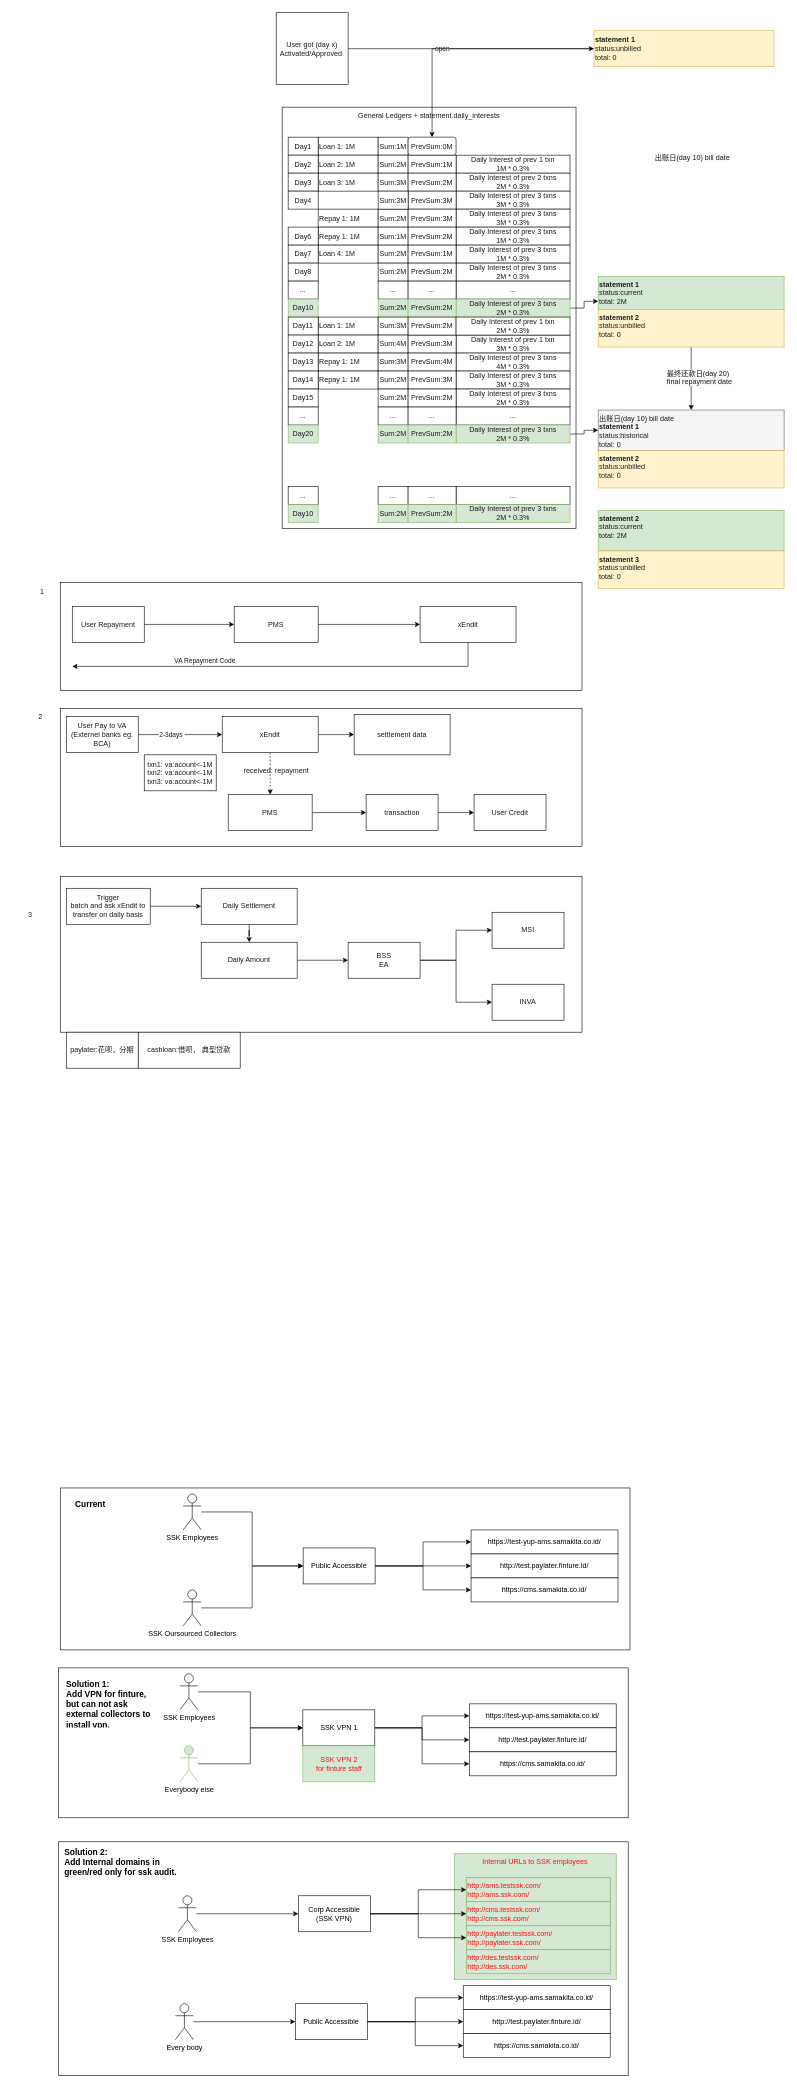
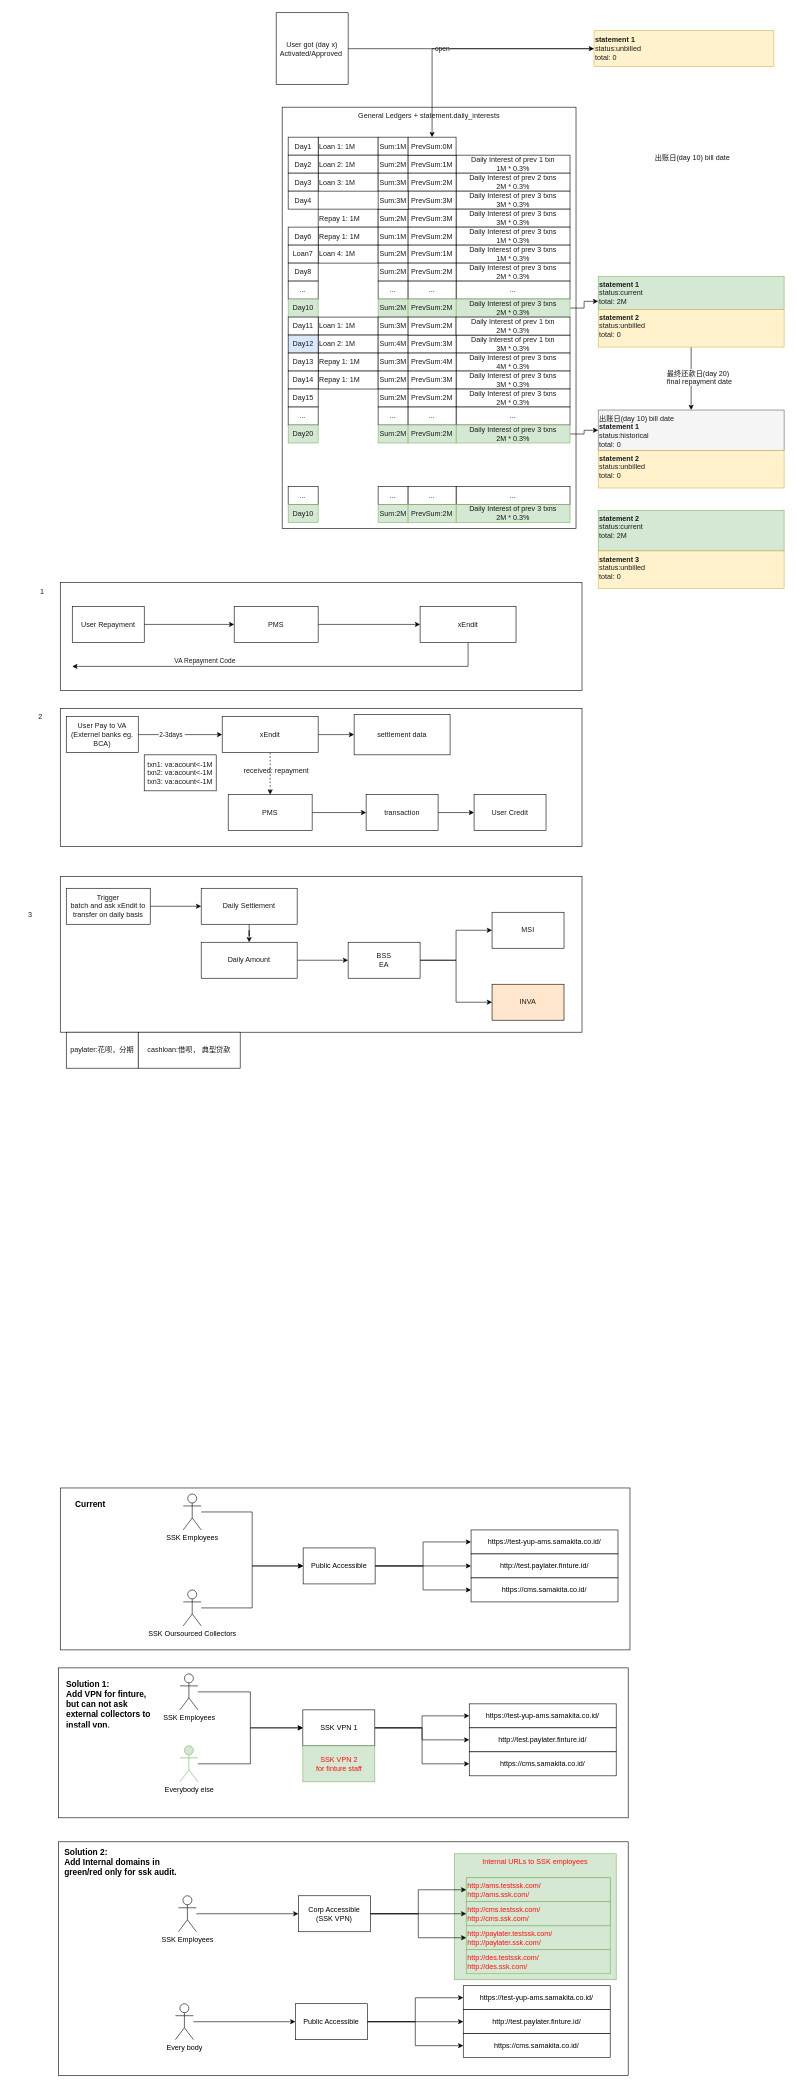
- <mxCell id="45" value="PrevSum:0M" style="whiteSpace=wrap;html=1;fontColor=#1A1A1A;rounded=1;" parent="1" vertex="1"><mxGeometry x="680" y="227.5" width="80" height="30" as="geometry" /></mxCell>
+ <mxCell id="45" value="PrevSum:0M" style="rounded=0;whiteSpace=wrap;html=1;fontColor=#1A1A1A;" parent="1" vertex="1"><mxGeometry x="680" y="227.5" width="80" height="30" as="geometry" /></mxCell>
- <mxCell id="34" value="Day7" style="rounded=0;whiteSpace=wrap;html=1;fontColor=#1A1A1A;" parent="1" vertex="1"><mxGeometry y="407.5" width="50" height="30" as="geometry" x="480" /></mxCell>
+ <mxCell id="34" value="Loan7" style="rounded=0;whiteSpace=wrap;html=1;fontColor=#1A1A1A;" parent="1" vertex="1"><mxGeometry y="407.5" width="50" height="30" as="geometry" x="480" /></mxCell>
- <mxCell id="71" value="Day12" style="rounded=0;whiteSpace=wrap;html=1;fontColor=#1A1A1A;" parent="1" vertex="1"><mxGeometry y="557.5" width="50" height="30" as="geometry" x="480" /></mxCell>
+ <mxCell id="71" value="Day12" style="rounded=0;whiteSpace=wrap;html=1;fontColor=#1A1A1A;fillColor=#dae8fc;" parent="1" vertex="1"><mxGeometry y="557.5" width="50" height="30" as="geometry" x="480" /></mxCell>
- <mxCell id="108" value="INVA" style="whiteSpace=wrap;html=1;fontColor=#1A1A1A;rounded=0;" parent="1" vertex="1"><mxGeometry x="820" y="1640" width="120" height="60" as="geometry" /></mxCell>
+ <mxCell id="108" value="INVA" style="whiteSpace=wrap;html=1;fontColor=#1A1A1A;rounded=0;fillColor=#ffe6cc;" parent="1" vertex="1"><mxGeometry x="820" y="1640" width="120" height="60" as="geometry" /></mxCell>
